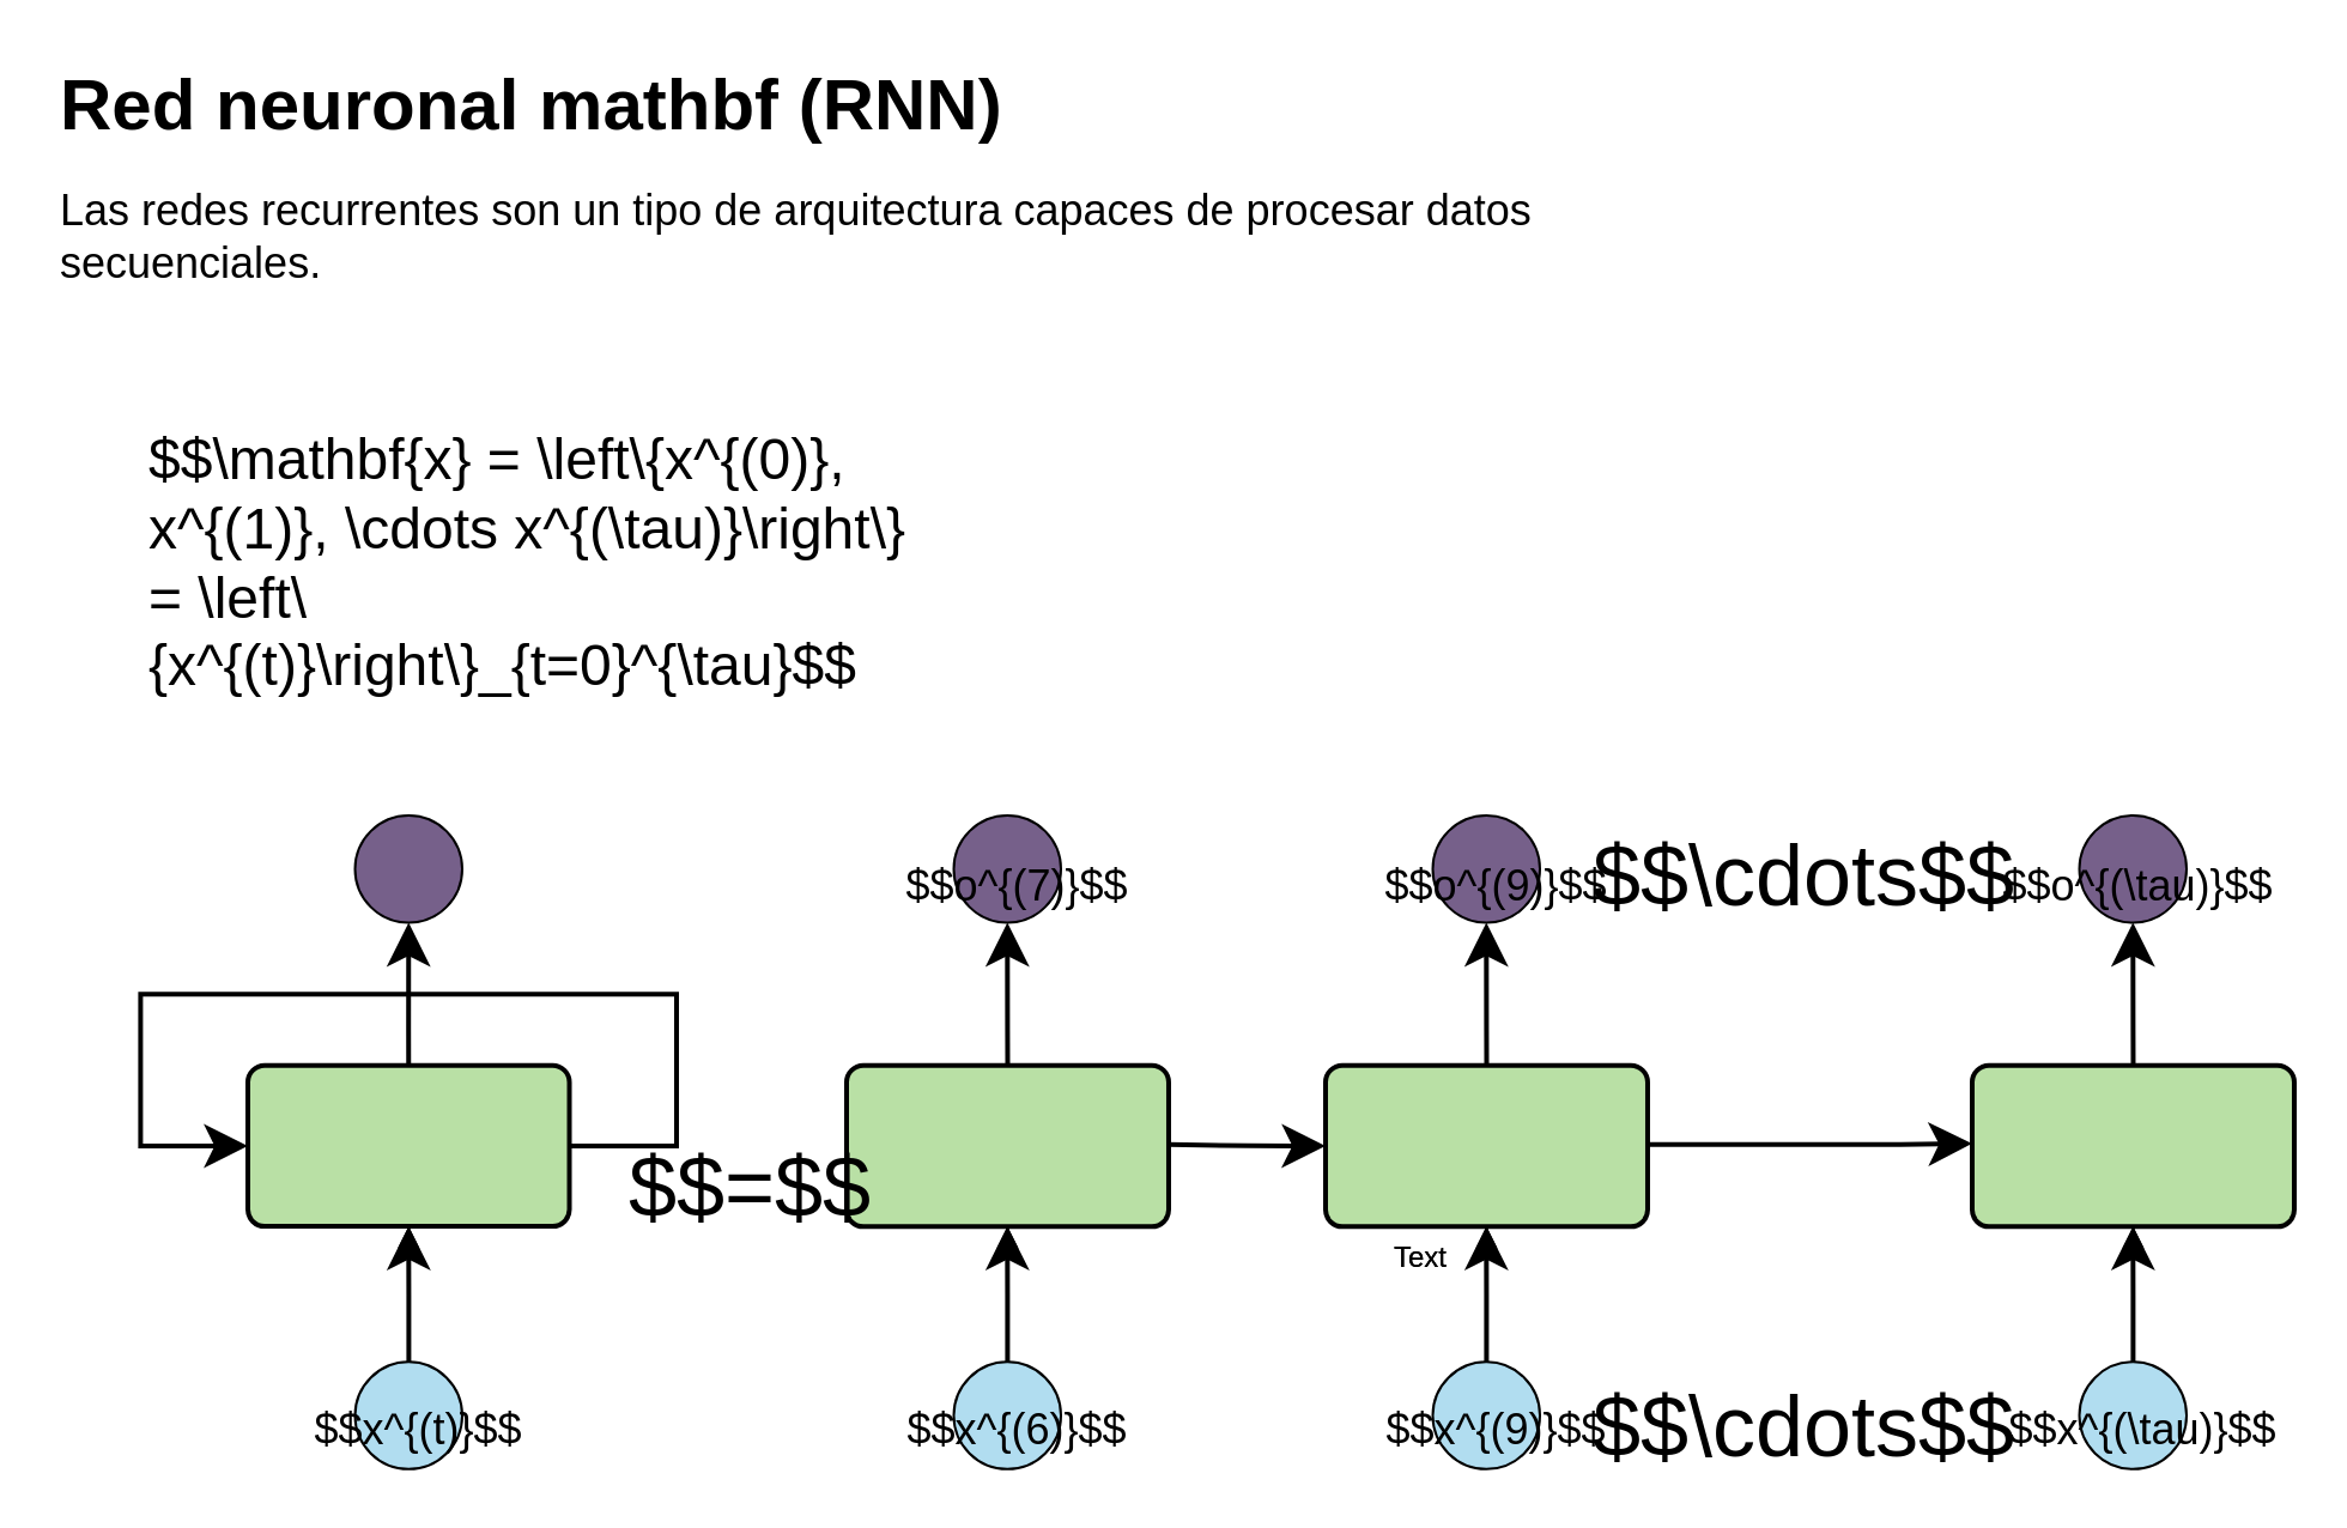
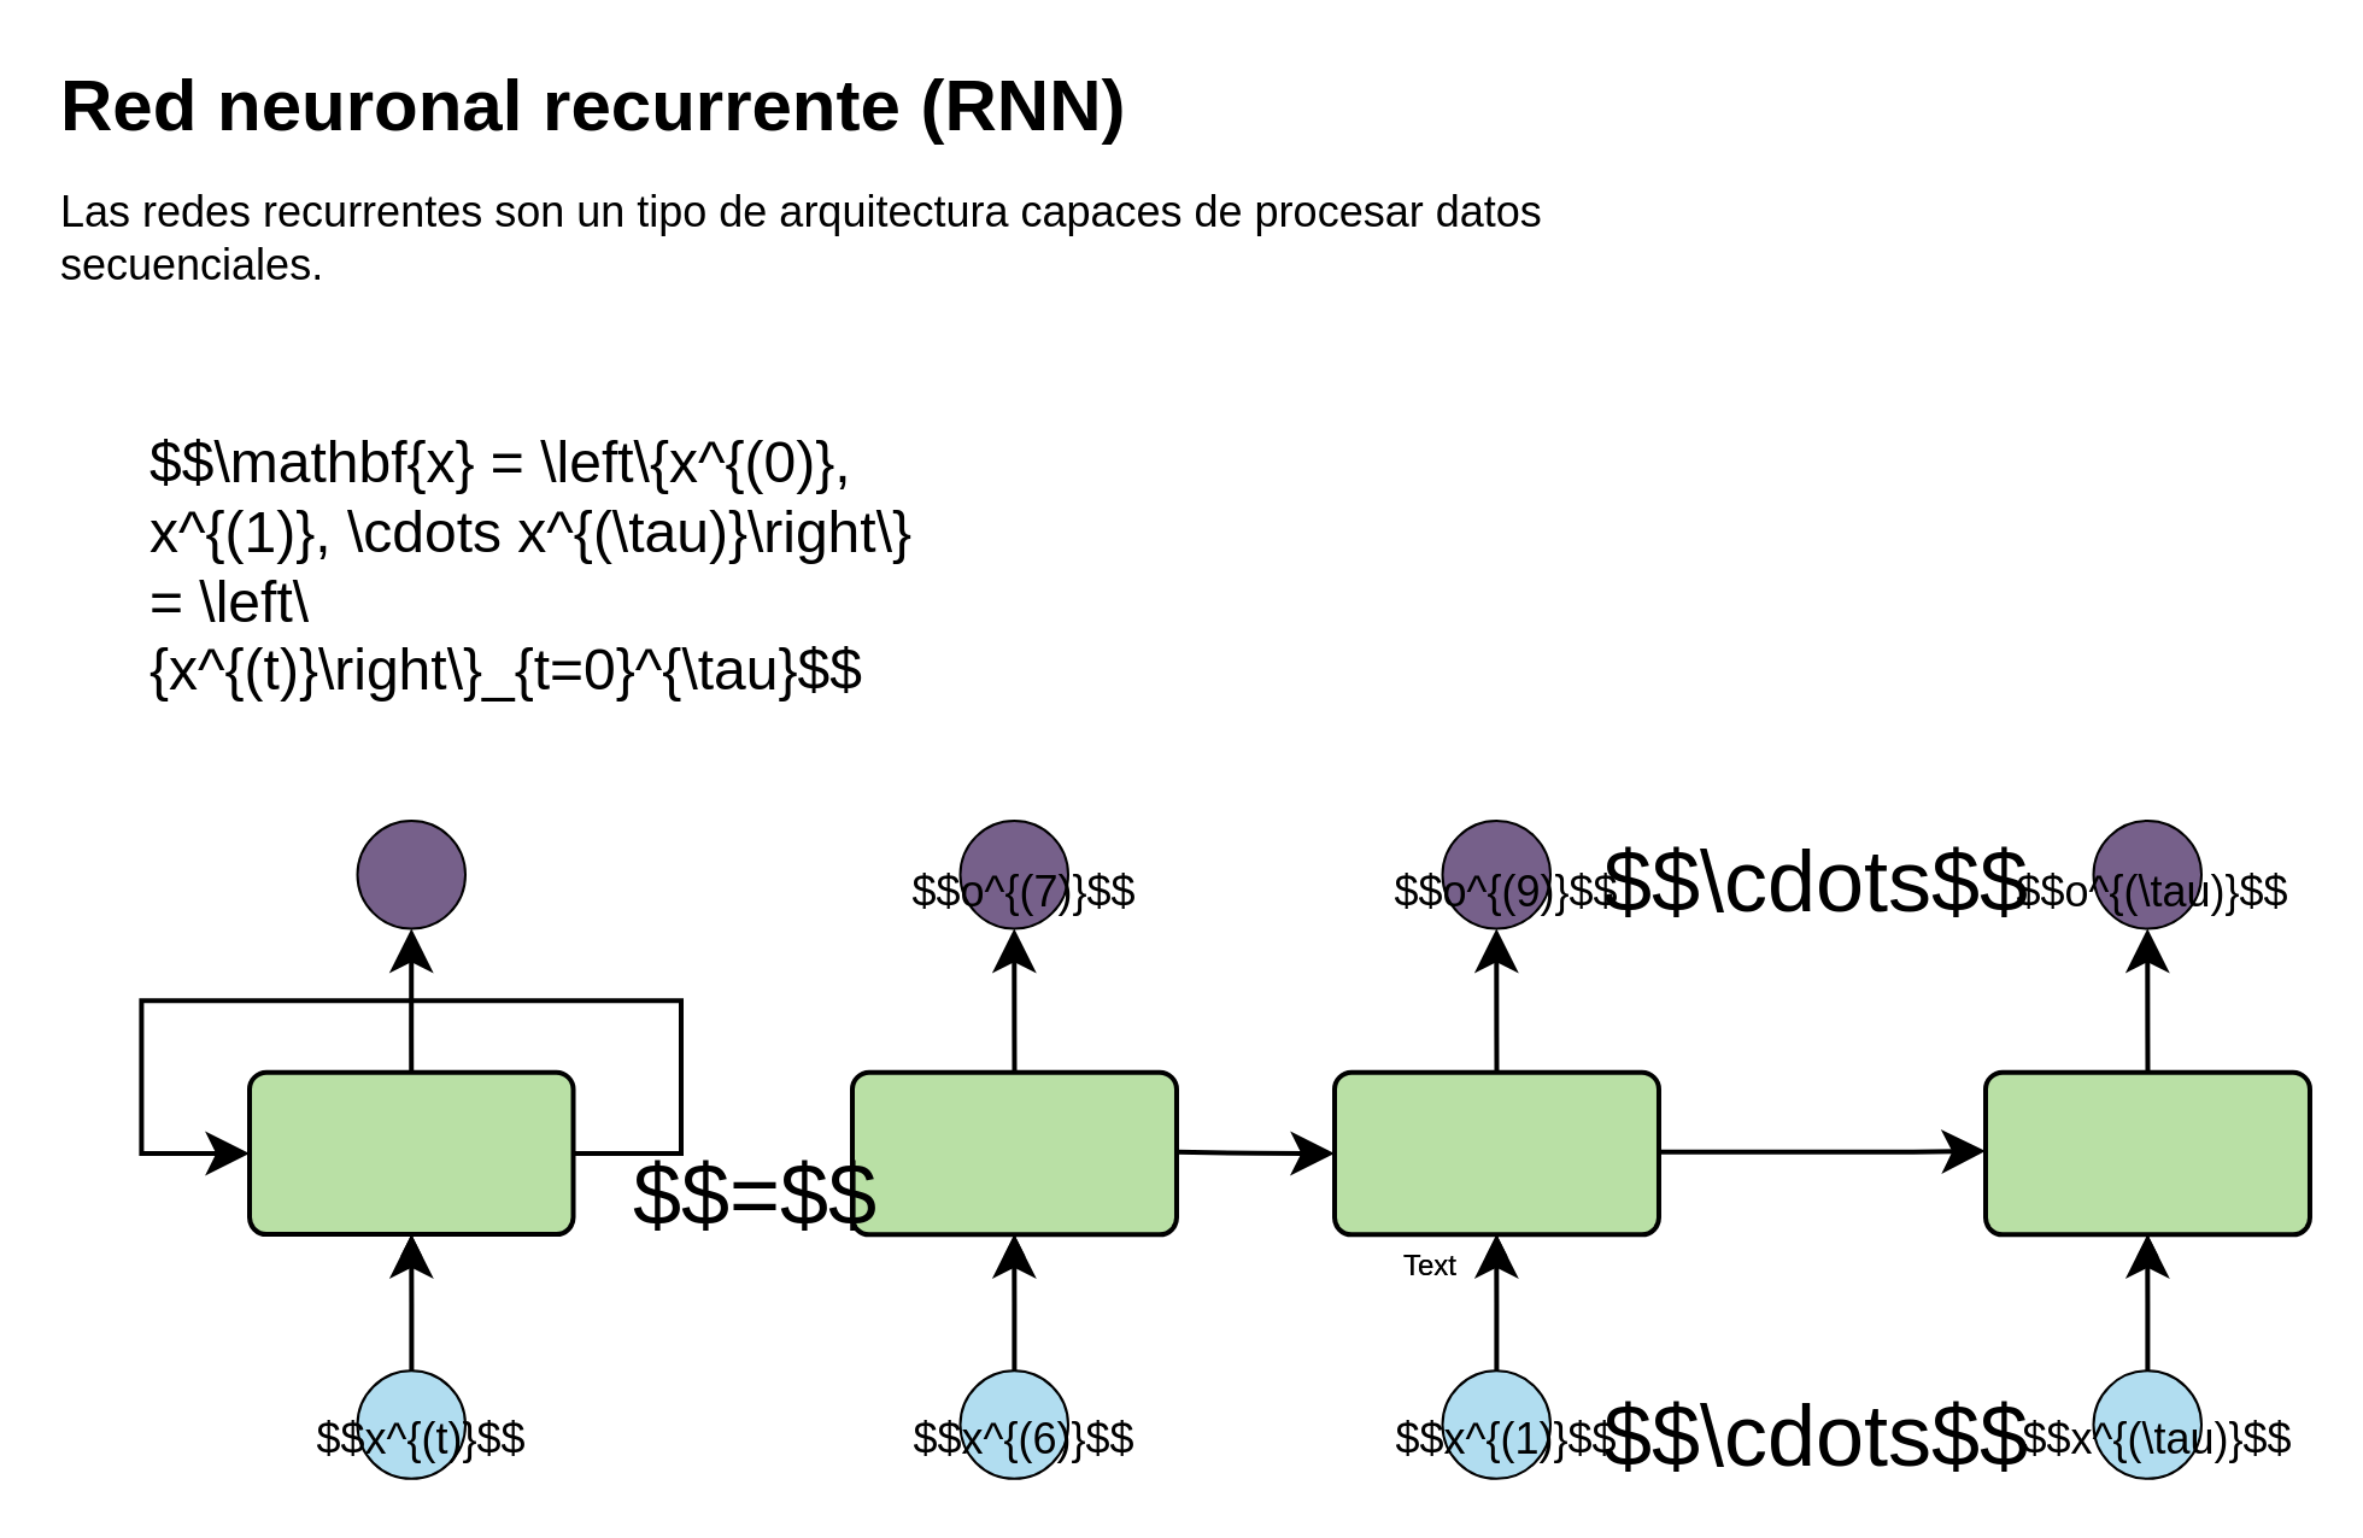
- <mxCell id="2" value="&lt;h1&gt;&lt;font color=&quot;#000000&quot; style=&quot;font-size: 30px&quot;&gt;Red neuronal mathbf (RNN)&lt;/font&gt;&lt;/h1&gt;&lt;p&gt;&lt;font color=&quot;#000000&quot;&gt;&lt;span style=&quot;font-size: 18px&quot;&gt;Las redes recurrentes son un tipo de arquitectura capaces de procesar datos secuenciales.&amp;nbsp;&amp;nbsp;&lt;/span&gt;&lt;/font&gt;&lt;/p&gt;" style="text;html=1;strokeColor=none;fillColor=none;spacing=5;spacingTop=-20;whiteSpace=wrap;overflow=hidden;rounded=0;" vertex="1" parent="1"><mxGeometry x="20" y="20" width="650" height="160" as="geometry" /></mxCell>
+ <mxCell id="2" value="&lt;h1&gt;&lt;font color=&quot;#000000&quot; style=&quot;font-size: 30px&quot;&gt;Red neuronal recurrente (RNN)&lt;/font&gt;&lt;/h1&gt;&lt;p&gt;&lt;font color=&quot;#000000&quot;&gt;&lt;span style=&quot;font-size: 18px&quot;&gt;Las redes recurrentes son un tipo de arquitectura capaces de procesar datos secuenciales.&amp;nbsp;&amp;nbsp;&lt;/span&gt;&lt;/font&gt;&lt;/p&gt;" style="text;html=1;strokeColor=none;fillColor=none;spacing=5;spacingTop=-20;whiteSpace=wrap;overflow=hidden;rounded=0;" vertex="1" parent="1"><mxGeometry x="20" y="20" width="650" height="160" as="geometry" /></mxCell>
- <mxCell id="30" value="&lt;span style=&quot;color: rgb(0 , 0 , 0) ; font-size: 18px&quot;&gt;$$x^{(9)}$$&lt;/span&gt;&lt;font color=&quot;#000000&quot;&gt;&lt;span style=&quot;font-size: 18px&quot;&gt;&lt;br&gt;&lt;/span&gt;&lt;/font&gt;" style="text;html=1;strokeColor=none;fillColor=none;align=center;verticalAlign=middle;whiteSpace=wrap;rounded=0;" vertex="1" parent="23"><mxGeometry x="48.819" y="246.148" width="44.753" height="22.377" as="geometry" /></mxCell>
+ <mxCell id="30" value="&lt;span style=&quot;color: rgb(0 , 0 , 0) ; font-size: 18px&quot;&gt;$$x^{(1)}$$&lt;/span&gt;&lt;font color=&quot;#000000&quot;&gt;&lt;span style=&quot;font-size: 18px&quot;&gt;&lt;br&gt;&lt;/span&gt;&lt;/font&gt;" style="text;html=1;strokeColor=none;fillColor=none;align=center;verticalAlign=middle;whiteSpace=wrap;rounded=0;" vertex="1" parent="23"><mxGeometry x="48.819" y="246.148" width="44.753" height="22.377" as="geometry" /></mxCell>
